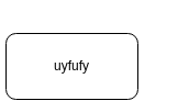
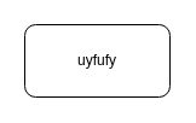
- <mxCell id="2" value="uyfufy" style="rounded=1;whiteSpace=wrap;html=1;" vertex="1" parent="1"><mxGeometry x="5" y="30" width="120" height="60" as="geometry" /></mxCell>
+ <mxCell id="2" value="uyfufy" style="rounded=1;whiteSpace=wrap;html=1;" vertex="1" parent="1"><mxGeometry x="20" y="20" width="120" height="60" as="geometry" /></mxCell>
